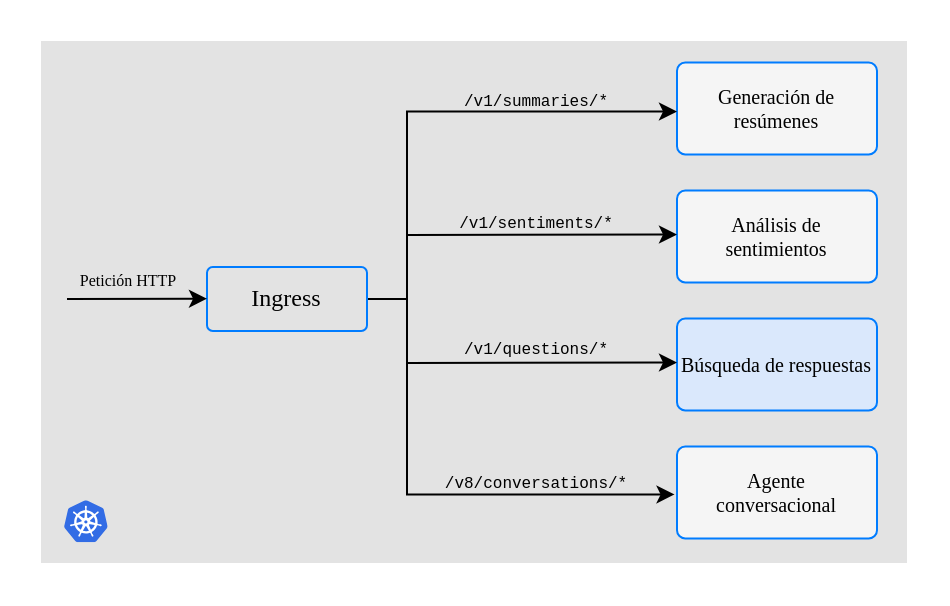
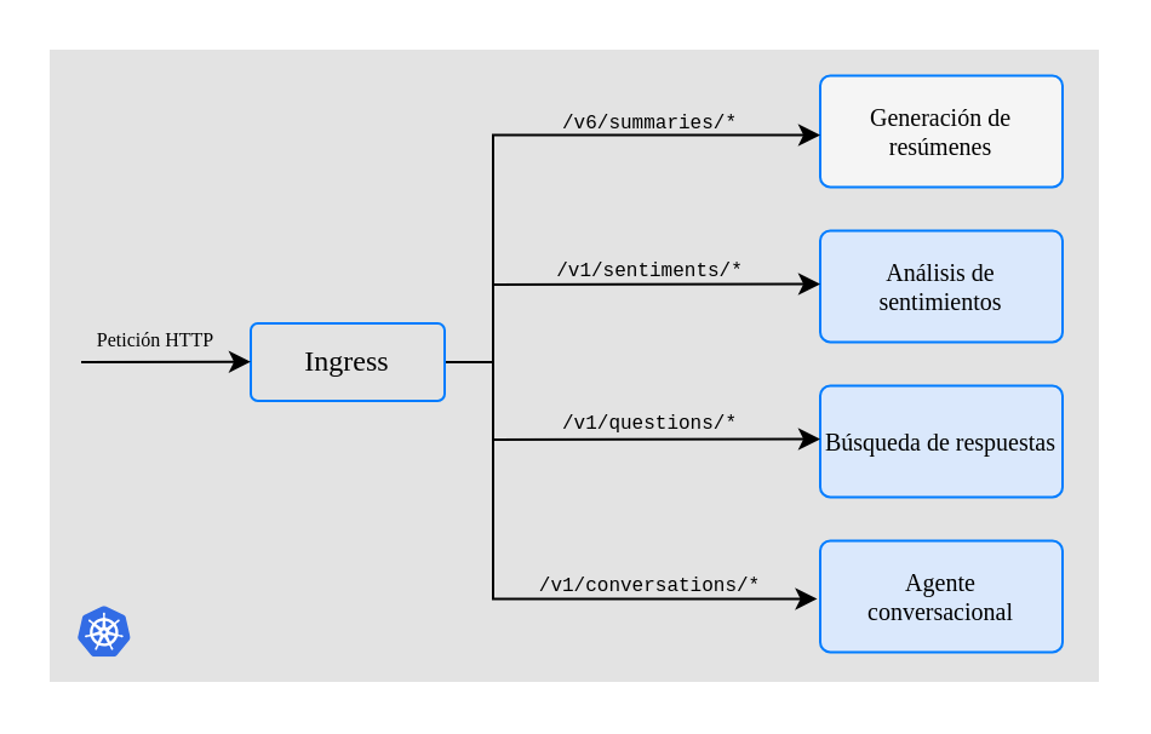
- <mxCell id="16" value="/v1/summaries/*" style="text;html=1;strokeColor=none;fillColor=none;align=center;verticalAlign=middle;whiteSpace=wrap;rounded=0;fontFamily=Courier New;fontSize=8;" vertex="1" parent="1"><mxGeometry x="208" y="40" width="120" height="20" as="geometry" /></mxCell>
+ <mxCell id="16" value="/v6/summaries/*" style="text;html=1;strokeColor=none;fillColor=none;align=center;verticalAlign=middle;whiteSpace=wrap;rounded=0;fontFamily=Courier New;fontSize=8;" vertex="1" parent="1"><mxGeometry x="208" y="40" width="120" height="20" as="geometry" /></mxCell>
- <mxCell id="4" value="&lt;div style=&quot;font-size: 10px;&quot;&gt;Análisis de&lt;/div&gt;&lt;div style=&quot;font-size: 10px;&quot;&gt;sentimientos&lt;br style=&quot;font-size: 10px;&quot;&gt;&lt;/div&gt;" style="rounded=1;whiteSpace=wrap;html=1;arcSize=9;strokeColor=#007cffff;fontFamily=Ubuntu;fontSource=https%3A%2F%2Ffonts.googleapis.com%2Fcss%3Ffamily%3DUbuntu;fillColor=#F5F5F5;fontSize=10;" vertex="1" parent="1"><mxGeometry x="338" y="94.75" width="100" height="46" as="geometry" /></mxCell>
+ <mxCell id="4" value="&lt;div style=&quot;font-size: 10px;&quot;&gt;Análisis de&lt;/div&gt;&lt;div style=&quot;font-size: 10px;&quot;&gt;sentimientos&lt;br style=&quot;font-size: 10px;&quot;&gt;&lt;/div&gt;" style="rounded=1;whiteSpace=wrap;html=1;arcSize=9;strokeColor=#007cffff;fontFamily=Ubuntu;fontSource=https%3A%2F%2Ffonts.googleapis.com%2Fcss%3Ffamily%3DUbuntu;fillColor=#dae8fc;fontSize=10;" vertex="1" parent="1"><mxGeometry x="338" y="94.75" width="100" height="46" as="geometry" /></mxCell>
- <mxCell id="19" value="/v8/conversations/*" style="text;html=1;strokeColor=none;fillColor=none;align=center;verticalAlign=middle;whiteSpace=wrap;rounded=0;fontFamily=Courier New;fontSize=8;" vertex="1" parent="1"><mxGeometry x="208" y="231" width="120" height="20" as="geometry" /></mxCell>
+ <mxCell id="19" value="/v1/conversations/*" style="text;html=1;strokeColor=none;fillColor=none;align=center;verticalAlign=middle;whiteSpace=wrap;rounded=0;fontFamily=Courier New;fontSize=8;" vertex="1" parent="1"><mxGeometry x="208" y="231" width="120" height="20" as="geometry" /></mxCell>
- <mxCell id="6" value="&lt;div style=&quot;font-size: 10px;&quot;&gt;Agente&lt;/div&gt;&lt;div style=&quot;font-size: 10px;&quot;&gt;conversacional&lt;br style=&quot;font-size: 10px;&quot;&gt;&lt;/div&gt;" style="rounded=1;whiteSpace=wrap;html=1;arcSize=9;strokeColor=#007cffff;fontFamily=Ubuntu;fontSource=https%3A%2F%2Ffonts.googleapis.com%2Fcss%3Ffamily%3DUbuntu;fillColor=#F5F5F5;fontSize=10;" vertex="1" parent="1"><mxGeometry x="338" y="222.75" width="100" height="46" as="geometry" /></mxCell>
+ <mxCell id="6" value="&lt;div style=&quot;font-size: 10px;&quot;&gt;Agente&lt;/div&gt;&lt;div style=&quot;font-size: 10px;&quot;&gt;conversacional&lt;br style=&quot;font-size: 10px;&quot;&gt;&lt;/div&gt;" style="rounded=1;whiteSpace=wrap;html=1;arcSize=9;strokeColor=#007cffff;fontFamily=Ubuntu;fontSource=https%3A%2F%2Ffonts.googleapis.com%2Fcss%3Ffamily%3DUbuntu;fillColor=#dae8fc;fontSize=10;" vertex="1" parent="1"><mxGeometry x="338" y="222.75" width="100" height="46" as="geometry" /></mxCell>
